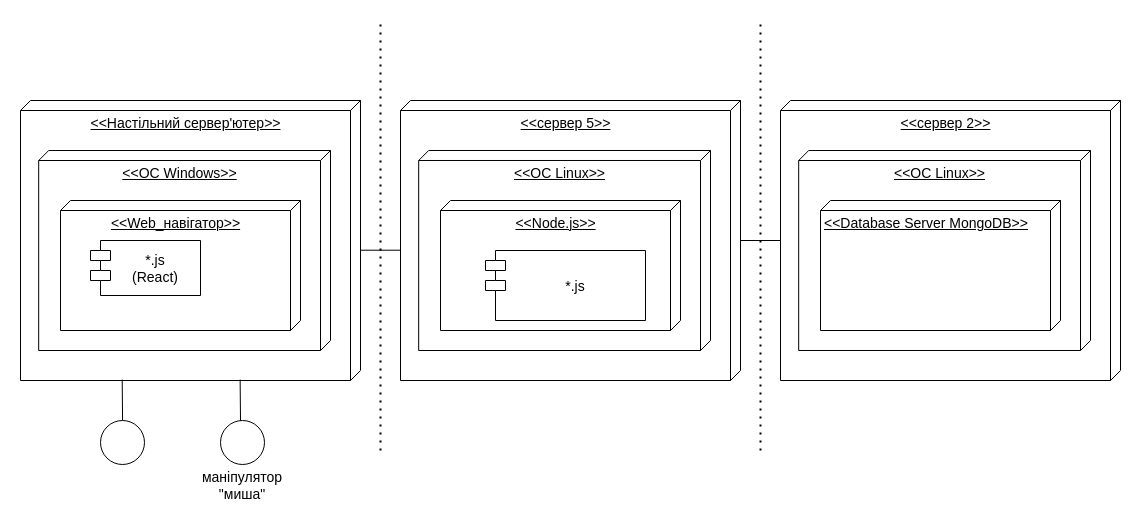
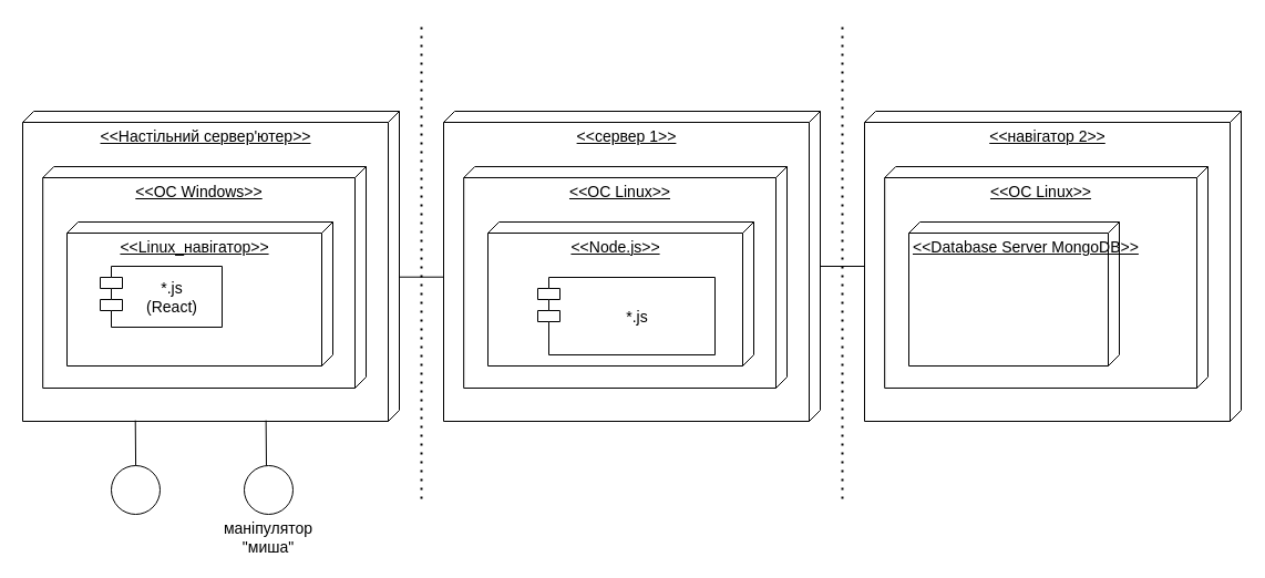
- <mxCell id="5" value="&lt;font style=&quot;font-size: 14px;&quot;&gt;&amp;lt;&amp;lt;сервер 5&amp;gt;&amp;gt;&lt;/font&gt;" style="verticalAlign=top;align=center;spacingTop=8;spacingLeft=2;spacingRight=12;shape=cube;size=10;direction=south;fontStyle=4;html=1;" vertex="1" parent="1"><mxGeometry x="400" y="100" width="340" height="280" as="geometry" /></mxCell>
+ <mxCell id="5" value="&lt;font style=&quot;font-size: 14px;&quot;&gt;&amp;lt;&amp;lt;сервер 1&amp;gt;&amp;gt;&lt;/font&gt;" style="verticalAlign=top;align=center;spacingTop=8;spacingLeft=2;spacingRight=12;shape=cube;size=10;direction=south;fontStyle=4;html=1;" vertex="1" parent="1"><mxGeometry x="400" y="100" width="340" height="280" as="geometry" /></mxCell>
- <mxCell id="8" value="&lt;font style=&quot;font-size: 14px;&quot;&gt;&amp;lt;&amp;lt;сервер 2&amp;gt;&amp;gt;&lt;/font&gt;" style="verticalAlign=top;align=center;spacingTop=8;spacingLeft=2;spacingRight=12;shape=cube;size=10;direction=south;fontStyle=4;html=1;" vertex="1" parent="1"><mxGeometry x="780" y="100" width="340" height="280" as="geometry" /></mxCell>
+ <mxCell id="8" value="&lt;font style=&quot;font-size: 14px;&quot;&gt;&amp;lt;&amp;lt;навігатор 2&amp;gt;&amp;gt;&lt;/font&gt;" style="verticalAlign=top;align=center;spacingTop=8;spacingLeft=2;spacingRight=12;shape=cube;size=10;direction=south;fontStyle=4;html=1;" vertex="1" parent="1"><mxGeometry x="780" y="100" width="340" height="280" as="geometry" /></mxCell>
- <mxCell id="4" value="&lt;font style=&quot;font-size: 14px;&quot;&gt;&amp;lt;&amp;lt;Web_навігатор&amp;gt;&amp;gt;&lt;/font&gt;" style="verticalAlign=top;align=center;spacingTop=8;spacingLeft=2;spacingRight=12;shape=cube;size=10;direction=south;fontStyle=4;html=1;" vertex="1" parent="1"><mxGeometry x="60" y="200" width="240" height="130" as="geometry" /></mxCell>
+ <mxCell id="4" value="&lt;font style=&quot;font-size: 14px;&quot;&gt;&amp;lt;&amp;lt;Linux_навігатор&amp;gt;&amp;gt;&lt;/font&gt;" style="verticalAlign=top;align=center;spacingTop=8;spacingLeft=2;spacingRight=12;shape=cube;size=10;direction=south;fontStyle=4;html=1;" vertex="1" parent="1"><mxGeometry x="60" y="200" width="240" height="130" as="geometry" /></mxCell>
- <mxCell id="10" value="&lt;font style=&quot;font-size: 14px;&quot;&gt;&amp;lt;&amp;lt;Database Server MongoDB&amp;gt;&amp;gt;&lt;/font&gt;" style="verticalAlign=top;align=left;spacingTop=8;spacingLeft=2;spacingRight=12;shape=cube;size=10;direction=south;fontStyle=4;html=1;" vertex="1" parent="1"><mxGeometry x="820" y="200" width="240" height="130" as="geometry" /></mxCell>
+ <mxCell id="10" value="&lt;font style=&quot;font-size: 14px;&quot;&gt;&amp;lt;&amp;lt;Database Server MongoDB&amp;gt;&amp;gt;&lt;/font&gt;" style="verticalAlign=top;align=left;spacingTop=8;spacingLeft=2;spacingRight=12;shape=cube;size=10;direction=south;fontStyle=4;html=1;" vertex="1" parent="1"><mxGeometry x="820" y="200" width="190" height="130" as="geometry" /></mxCell>
